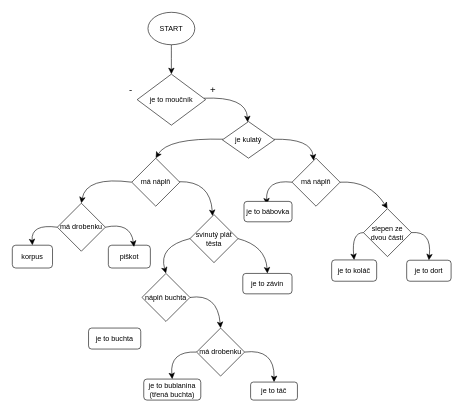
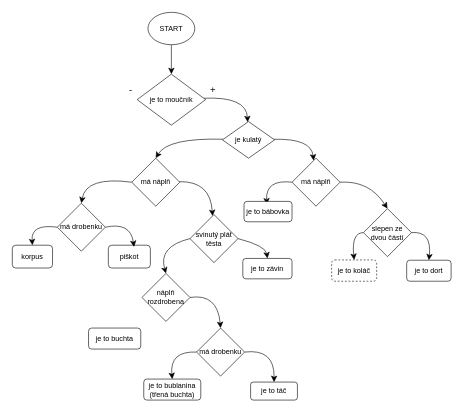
- <mxCell id="10" value="&lt;font style=&quot;vertical-align: inherit;&quot;&gt;&lt;font style=&quot;vertical-align: inherit;&quot;&gt;je to koláč&lt;/font&gt;&lt;/font&gt;" style="rounded=1;whiteSpace=wrap;html=1;" parent="1" vertex="1"><mxGeometry x="552" y="432.5" width="75" height="35.5" as="geometry" /></mxCell>
+ <mxCell id="10" value="&lt;font style=&quot;vertical-align: inherit;&quot;&gt;&lt;font style=&quot;vertical-align: inherit;&quot;&gt;je to koláč&lt;/font&gt;&lt;/font&gt;" style="rounded=1;whiteSpace=wrap;html=1;dashed=1;" parent="1" vertex="1"><mxGeometry x="552" y="432.5" width="75" height="35.5" as="geometry" /></mxCell>
- <mxCell id="24" value="je to závin" style="rounded=1;whiteSpace=wrap;html=1;" vertex="1" parent="1"><mxGeometry x="404" y="455" width="82" height="34" as="geometry" /></mxCell>
+ <mxCell id="24" value="je to závin" style="rounded=1;whiteSpace=wrap;html=1;" vertex="1" parent="1"><mxGeometry x="404" y="430" width="82" height="34" as="geometry" /></mxCell>
- <mxCell id="30" value="náplň buchta" style="rhombus;whiteSpace=wrap;html=1;" vertex="1" parent="1"><mxGeometry x="236" y="455" width="80" height="80" as="geometry" /></mxCell>
+ <mxCell id="30" value="náplň rozdrobena" style="rhombus;whiteSpace=wrap;html=1;" vertex="1" parent="1"><mxGeometry x="236" y="455" width="80" height="80" as="geometry" /></mxCell>
